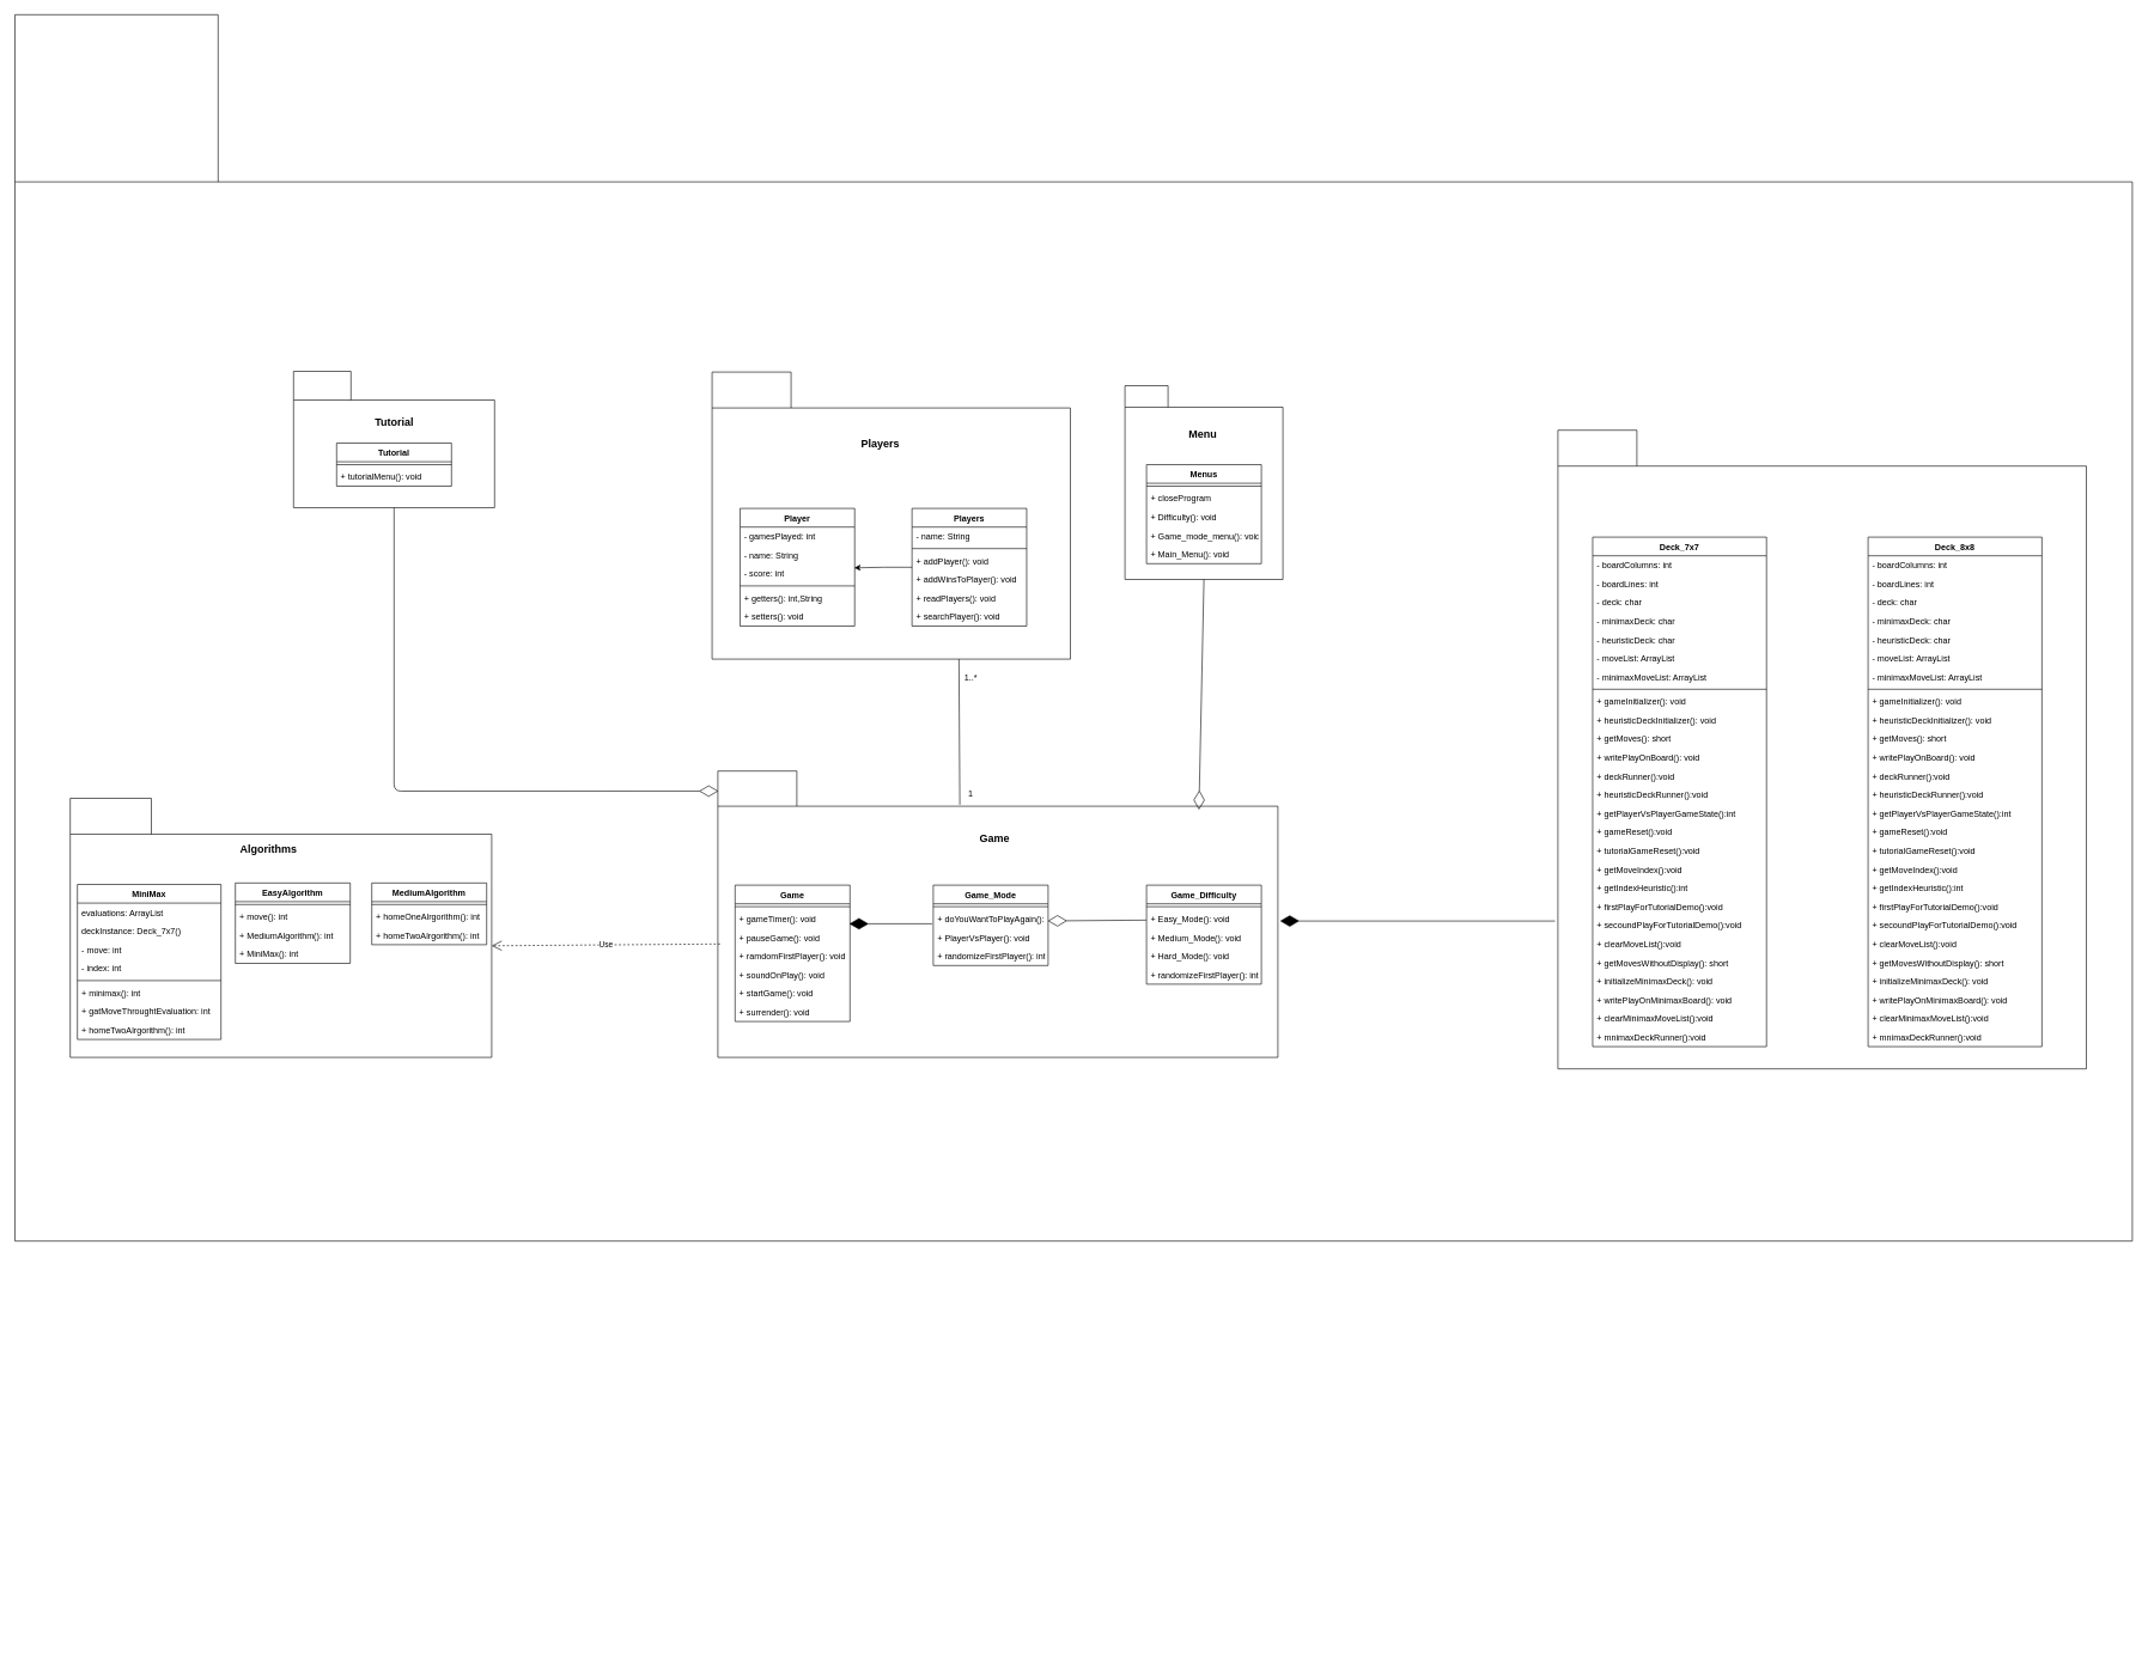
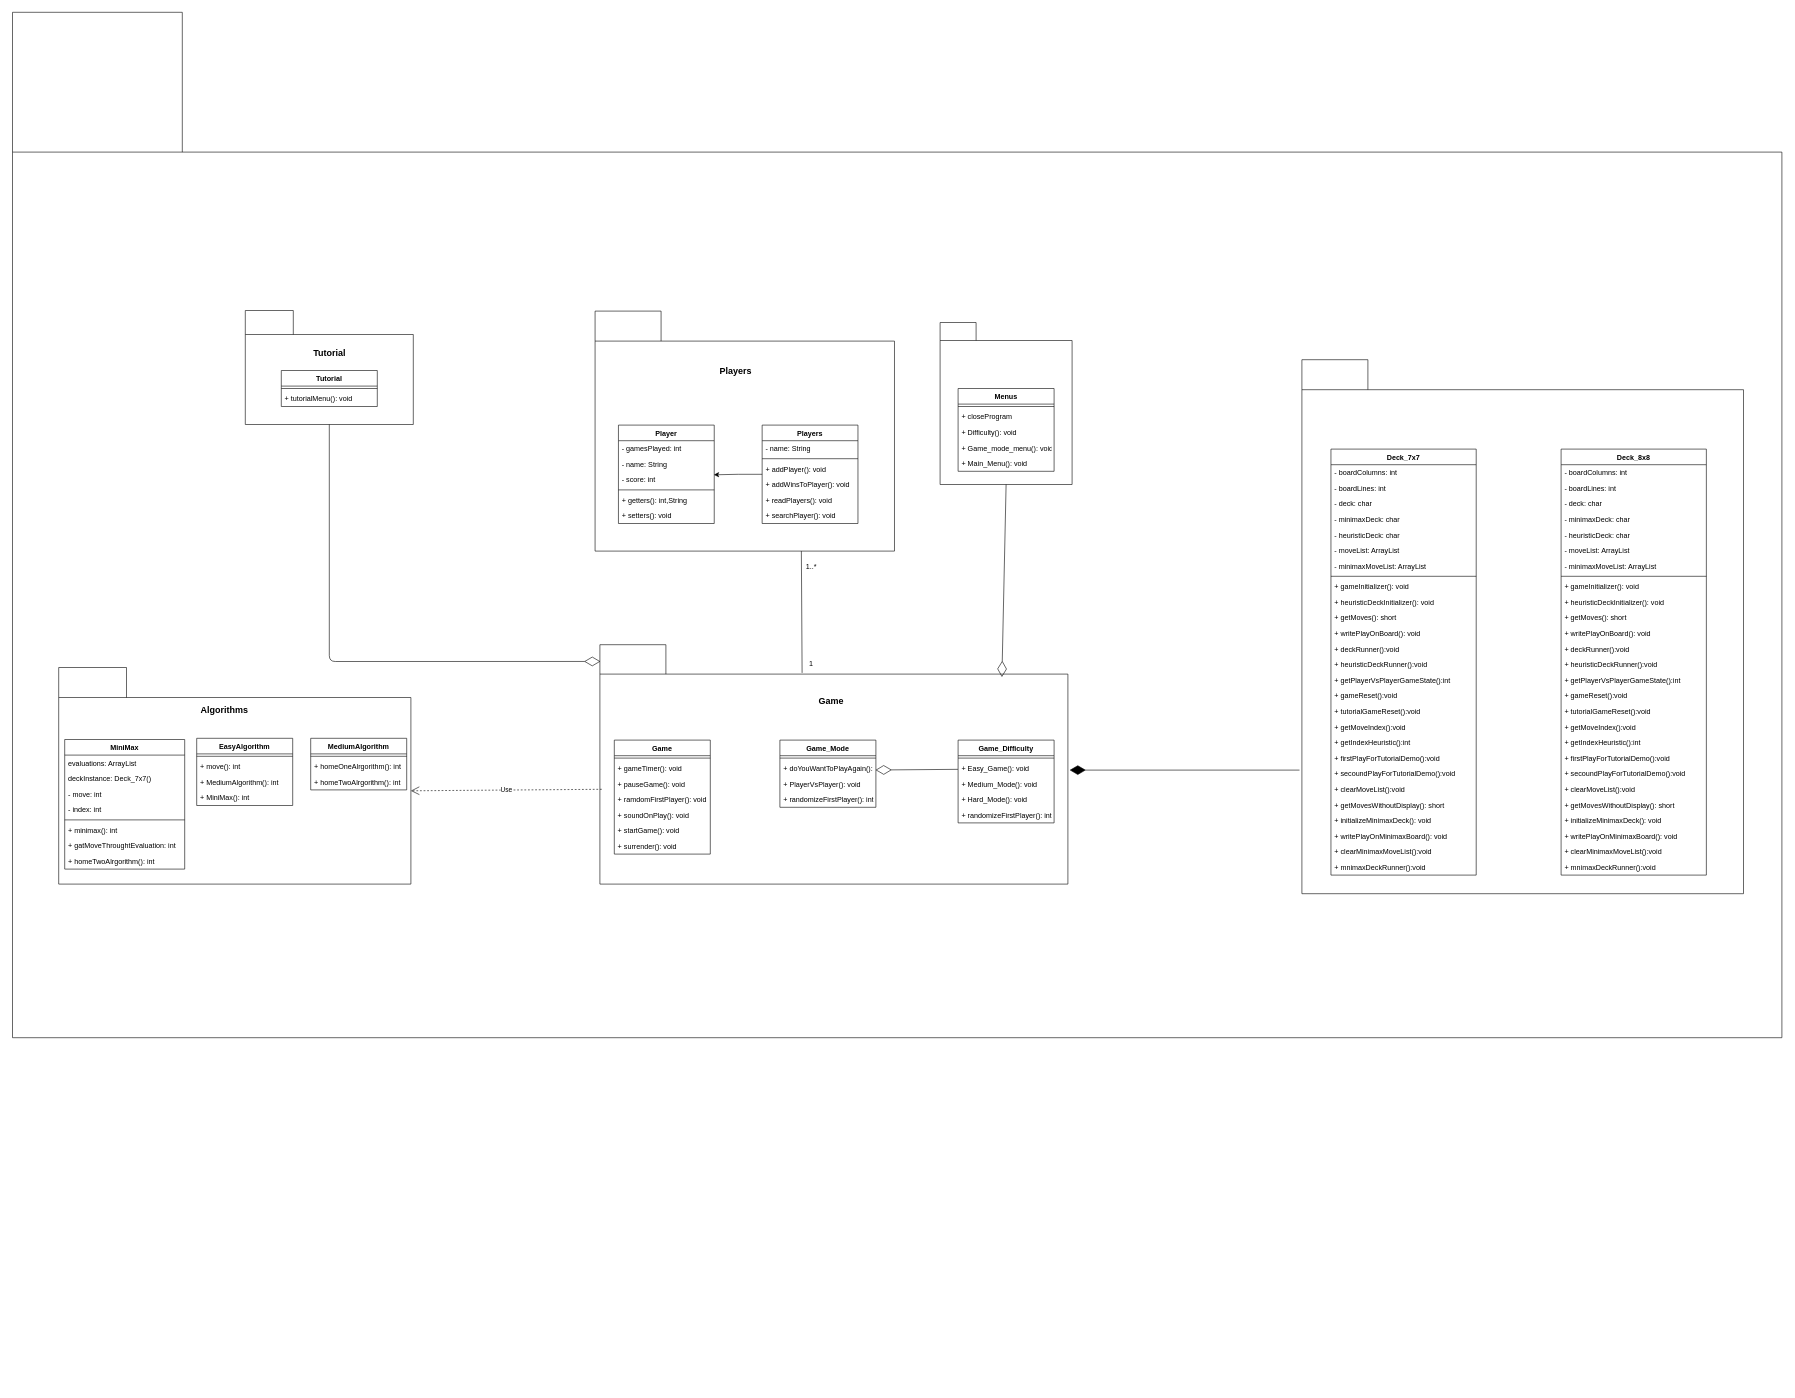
- <mxCell id="33" value="&lt;b&gt;&lt;font style=&quot;font-size: 15px&quot;&gt;Menu&lt;/font&gt;&lt;/b&gt;" style="text;html=1;align=center;verticalAlign=middle;resizable=0;points=[];autosize=1;strokeColor=none;" vertex="1" parent="25"><mxGeometry x="83" y="57" width="50" height="20" as="geometry" /></mxCell>
- <mxCell id="117" value="+ Easy_Mode(): void" style="text;strokeColor=none;fillColor=none;align=left;verticalAlign=top;spacingLeft=4;spacingRight=4;overflow=hidden;rotatable=0;points=[[0,0.5],[1,0.5]];portConstraint=eastwest;" parent="115" vertex="1"><mxGeometry y="34" width="160" height="26" as="geometry" /></mxCell>
+ <mxCell id="117" value="+ Easy_Game(): void" style="text;strokeColor=none;fillColor=none;align=left;verticalAlign=top;spacingLeft=4;spacingRight=4;overflow=hidden;rotatable=0;points=[[0,0.5],[1,0.5]];portConstraint=eastwest;" parent="115" vertex="1"><mxGeometry y="34" width="160" height="26" as="geometry" /></mxCell>
- <mxCell id="123" value="" style="endArrow=diamondThin;endFill=1;endSize=24;html=1;exitX=-0.01;exitY=-0.237;exitDx=0;exitDy=0;exitPerimeter=0;entryX=0.994;entryY=0.763;entryDx=0;entryDy=0;entryPerimeter=0;" parent="100" edge="1" target="104" source="113"><mxGeometry width="160" relative="1" as="geometry"><mxPoint x="288" y="215" as="sourcePoint" /><mxPoint x="207" y="215" as="targetPoint" /></mxGeometry></mxCell>
